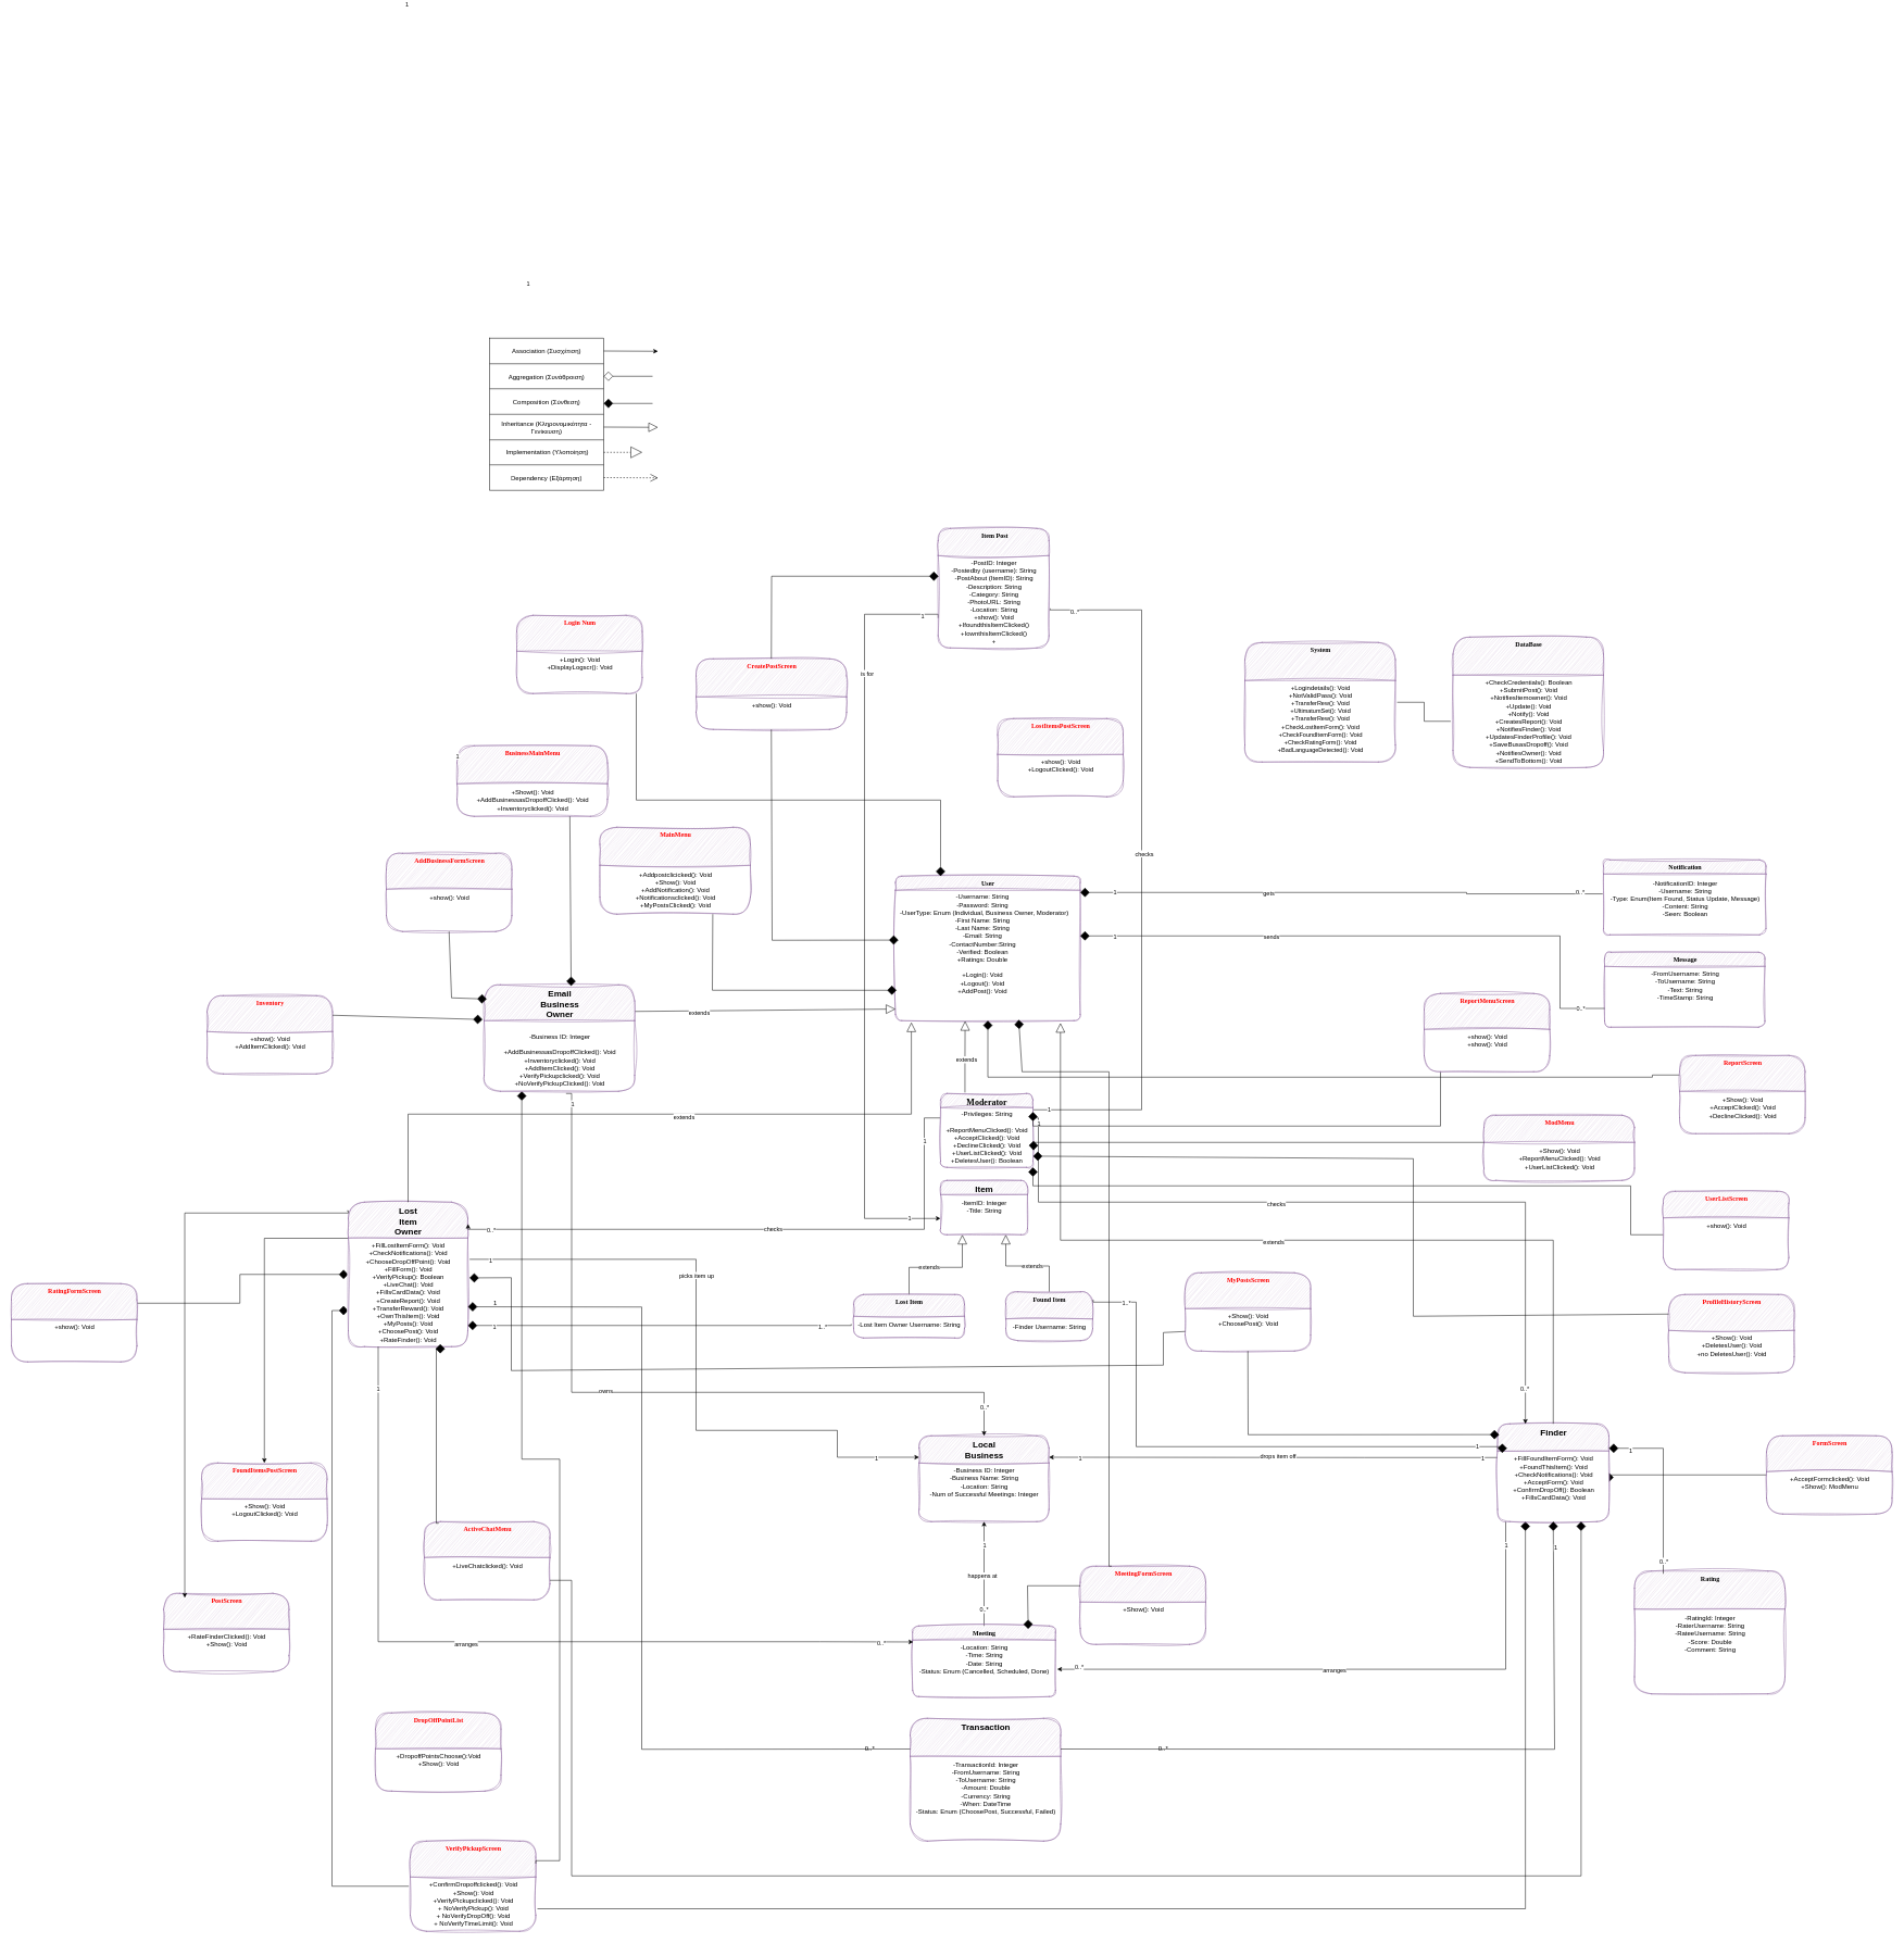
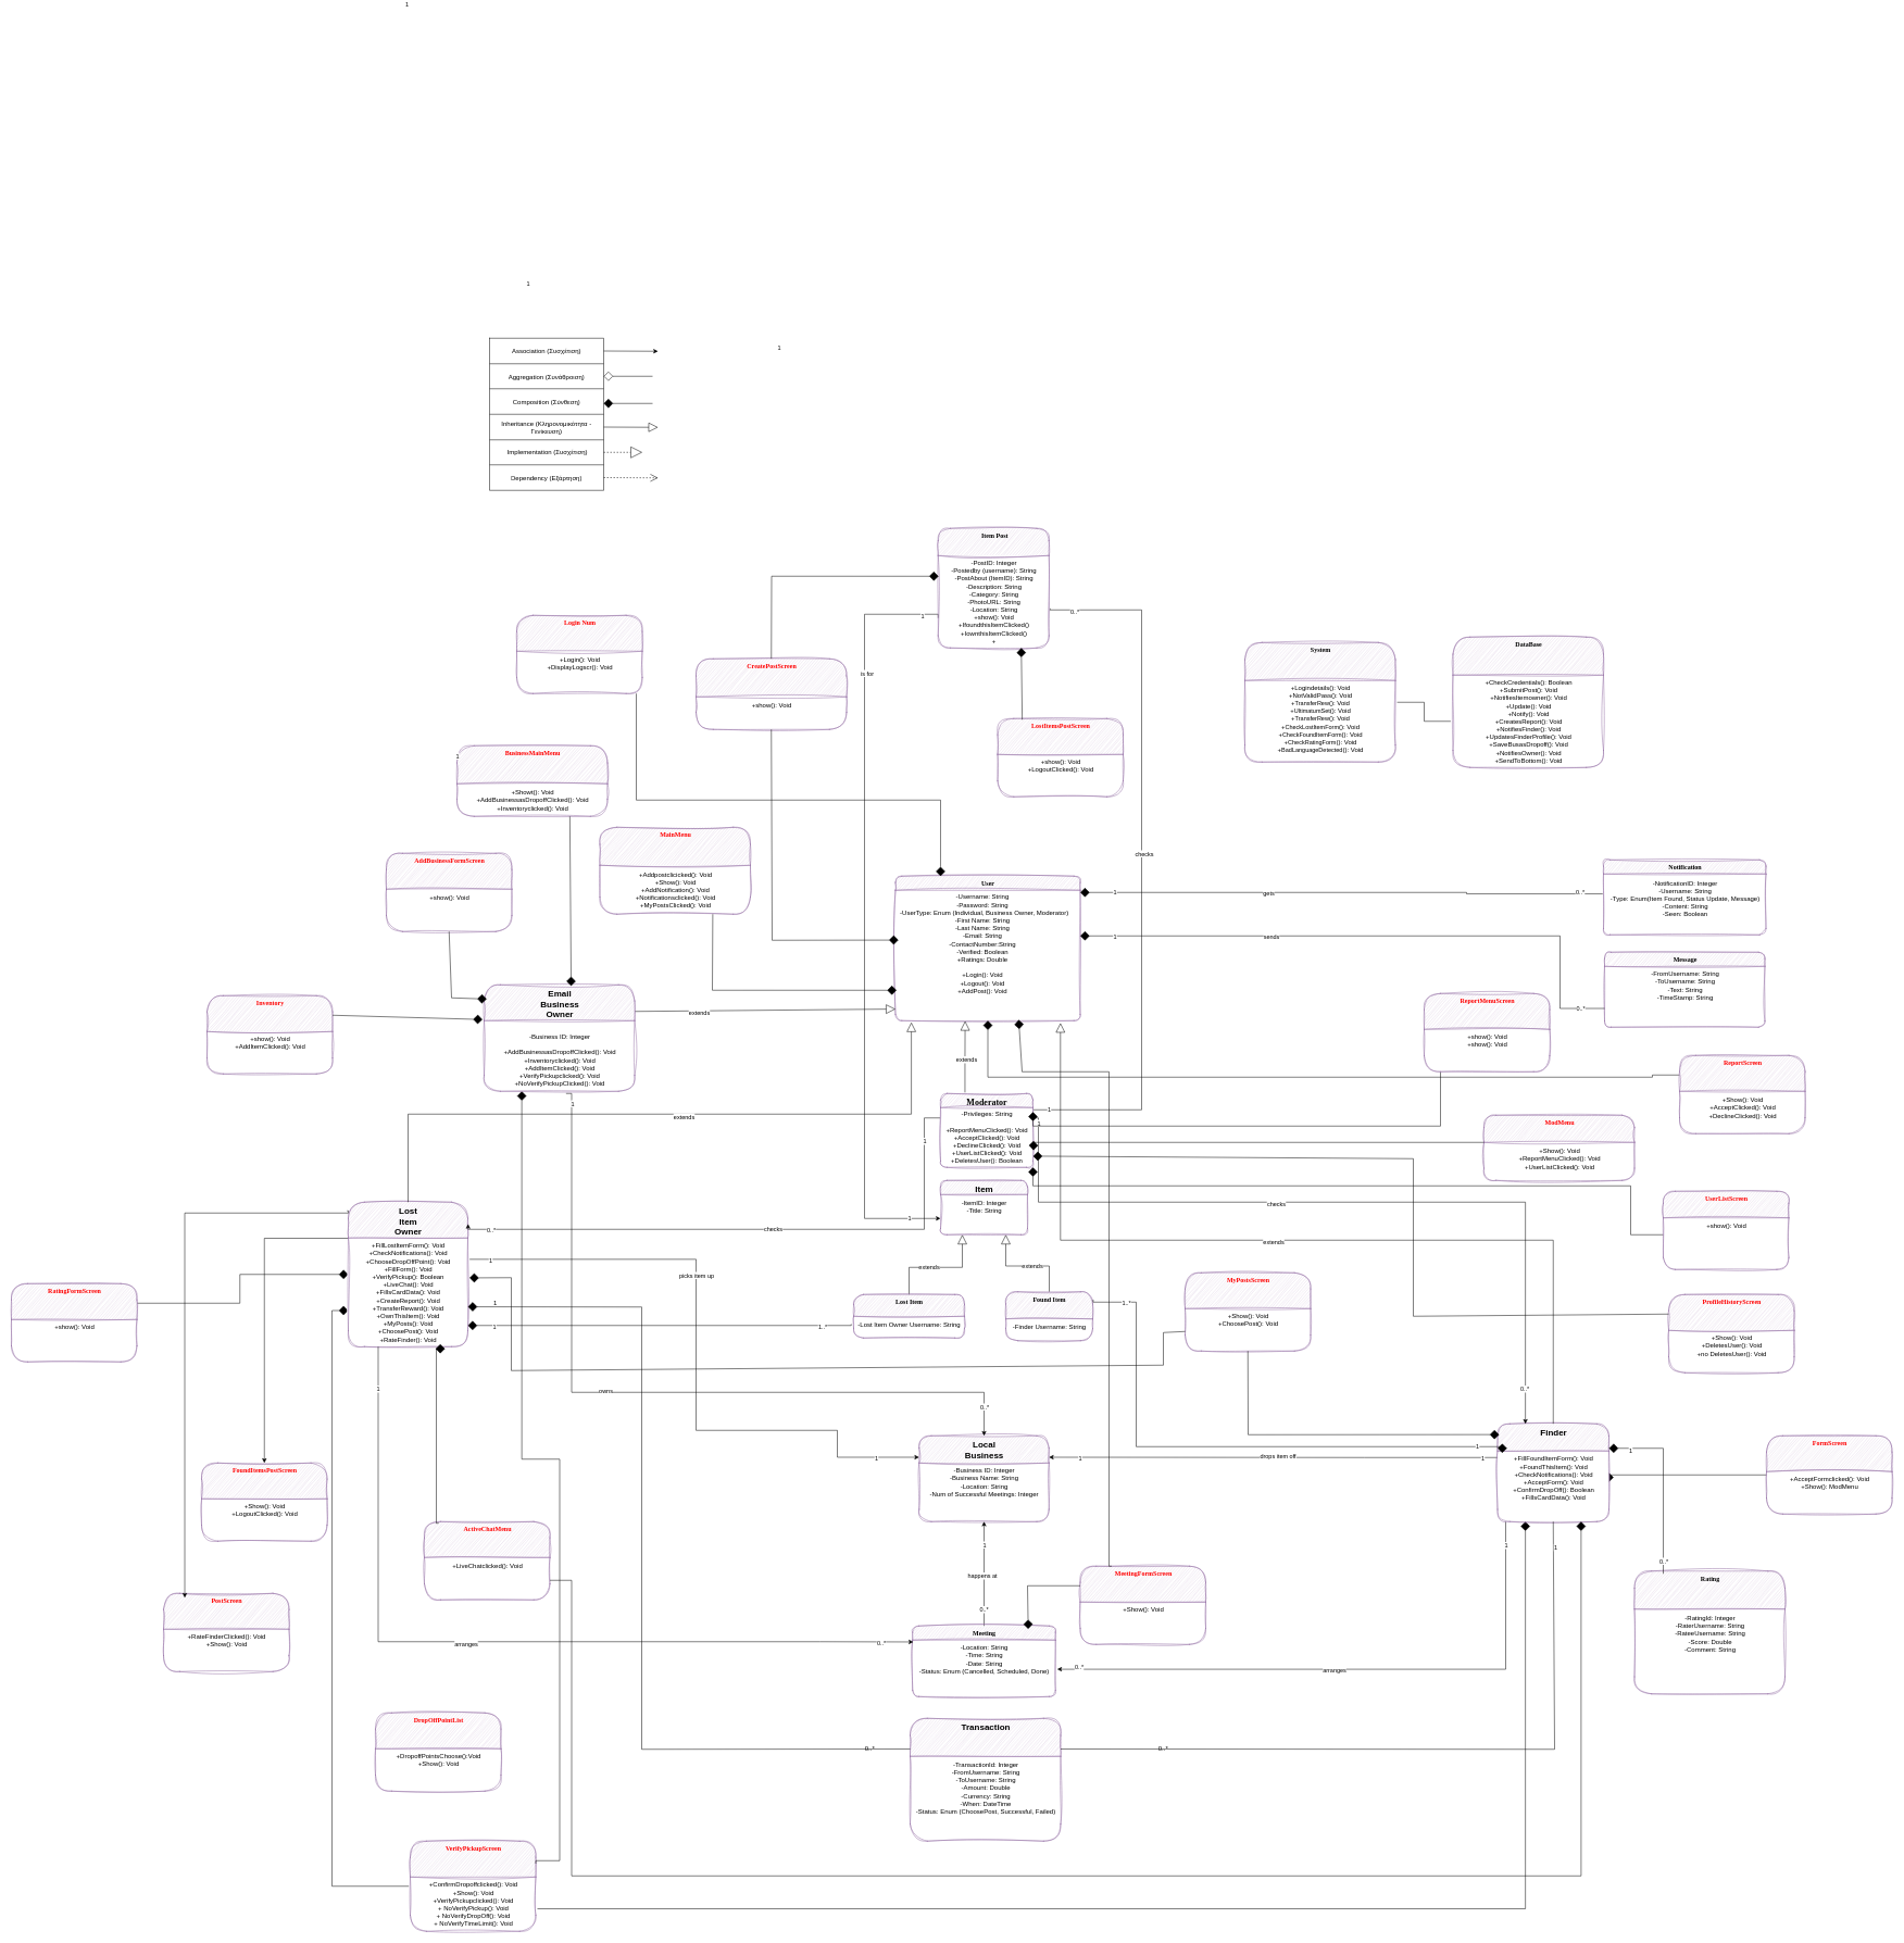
- <mxCell id="160" value="&amp;nbsp;Implementation (Υλοποίηση)" style="shape=partialRectangle;html=1;whiteSpace=wrap;connectable=0;strokeColor=inherit;overflow=hidden;fillColor=none;top=0;left=0;bottom=0;right=0;pointerEvents=1;fontColor=#000000;" parent="159" vertex="1"><mxGeometry width="210" height="46" as="geometry"><mxRectangle width="210" height="46" as="alternateBounds" /></mxGeometry></mxCell>
+ <mxCell id="160" value="&amp;nbsp;Implementation (Συσχέτιση)" style="shape=partialRectangle;html=1;whiteSpace=wrap;connectable=0;strokeColor=inherit;overflow=hidden;fillColor=none;top=0;left=0;bottom=0;right=0;pointerEvents=1;fontColor=#000000;" parent="159" vertex="1"><mxGeometry width="210" height="46" as="geometry"><mxRectangle width="210" height="46" as="alternateBounds" /></mxGeometry></mxCell>
+ <mxCell id="176" style="rounded=0;orthogonalLoop=1;jettySize=auto;html=1;endArrow=diamond;endFill=1;endSize=15;entryX=0.75;entryY=1;entryDx=0;entryDy=0;exitX=0.196;exitY=0.015;exitDx=0;exitDy=0;fontColor=#000000;exitPerimeter=0;" parent="1" source="115" target="84" edge="1"><mxGeometry relative="1" as="geometry"><mxPoint x="1940" y="640" as="sourcePoint" /><mxPoint x="2030" y="640" as="targetPoint" /></mxGeometry></mxCell>
+ <mxCell id="177" value="1" style="edgeLabel;html=1;align=center;verticalAlign=middle;resizable=0;points=[];fontColor=#000000;" parent="176" vertex="1" connectable="0"><mxGeometry x="-0.963" y="-3" relative="1" as="geometry"><mxPoint x="-451" y="-683" as="offset" /></mxGeometry></mxCell>
- <mxCell id="199" style="rounded=0;orthogonalLoop=1;jettySize=auto;html=1;endArrow=diamond;endFill=1;endSize=15;fontColor=#000000;entryX=0.5;entryY=1;entryDx=0;entryDy=0;exitX=1;exitY=0.25;exitDx=0;exitDy=0;" parent="1" source="97" target="26" edge="1"><mxGeometry relative="1" as="geometry"><mxPoint x="2420" y="2620" as="sourcePoint" /><mxPoint x="2340" y="2620" as="targetPoint" /><Array as="points"><mxPoint x="2860" y="2617" /></Array></mxGeometry></mxCell>
+ <mxCell id="199" style="rounded=0;orthogonalLoop=1;jettySize=auto;html=1;endArrow=none;endFill=1;endSize=15;fontColor=#000000;entryX=0.5;entryY=1;entryDx=0;entryDy=0;exitX=1;exitY=0.25;exitDx=0;exitDy=0;" parent="1" source="97" target="26" edge="1"><mxGeometry relative="1" as="geometry"><mxPoint x="2420" y="2620" as="sourcePoint" /><mxPoint x="2340" y="2620" as="targetPoint" /><Array as="points"><mxPoint x="2860" y="2617" /></Array></mxGeometry></mxCell>
